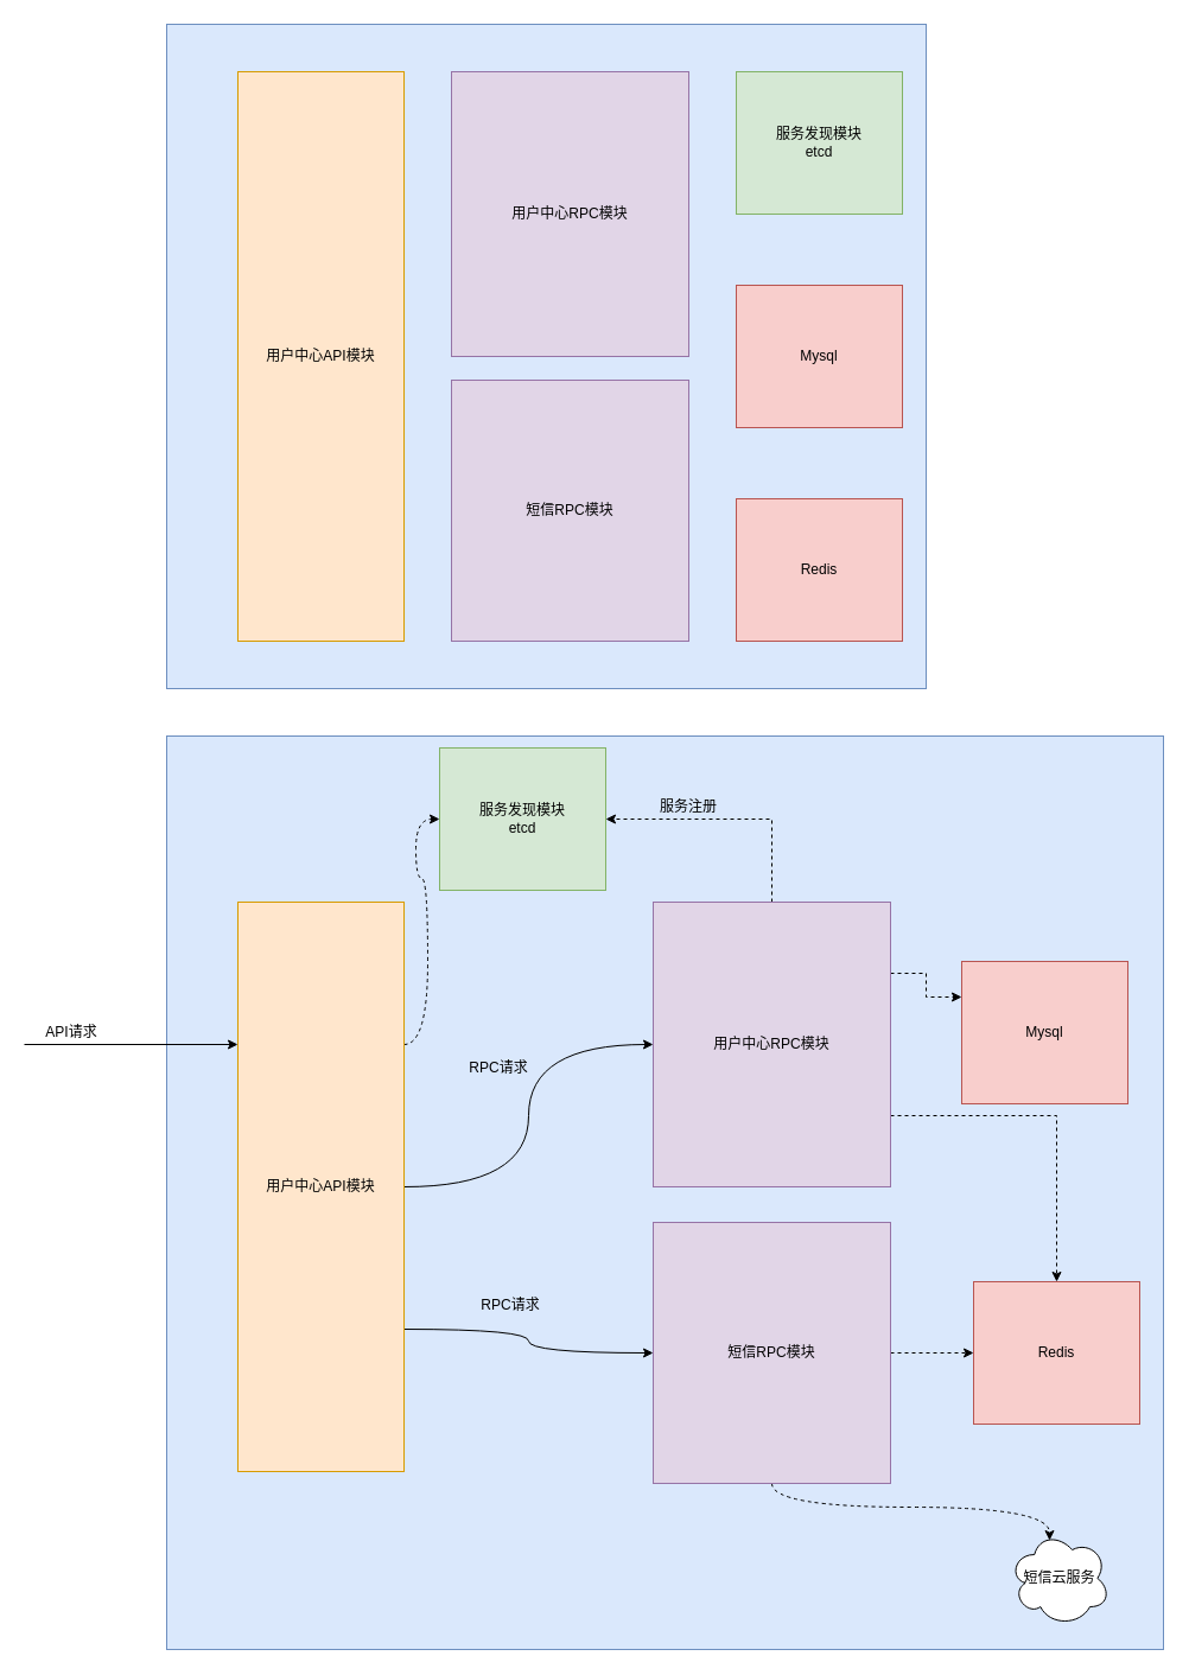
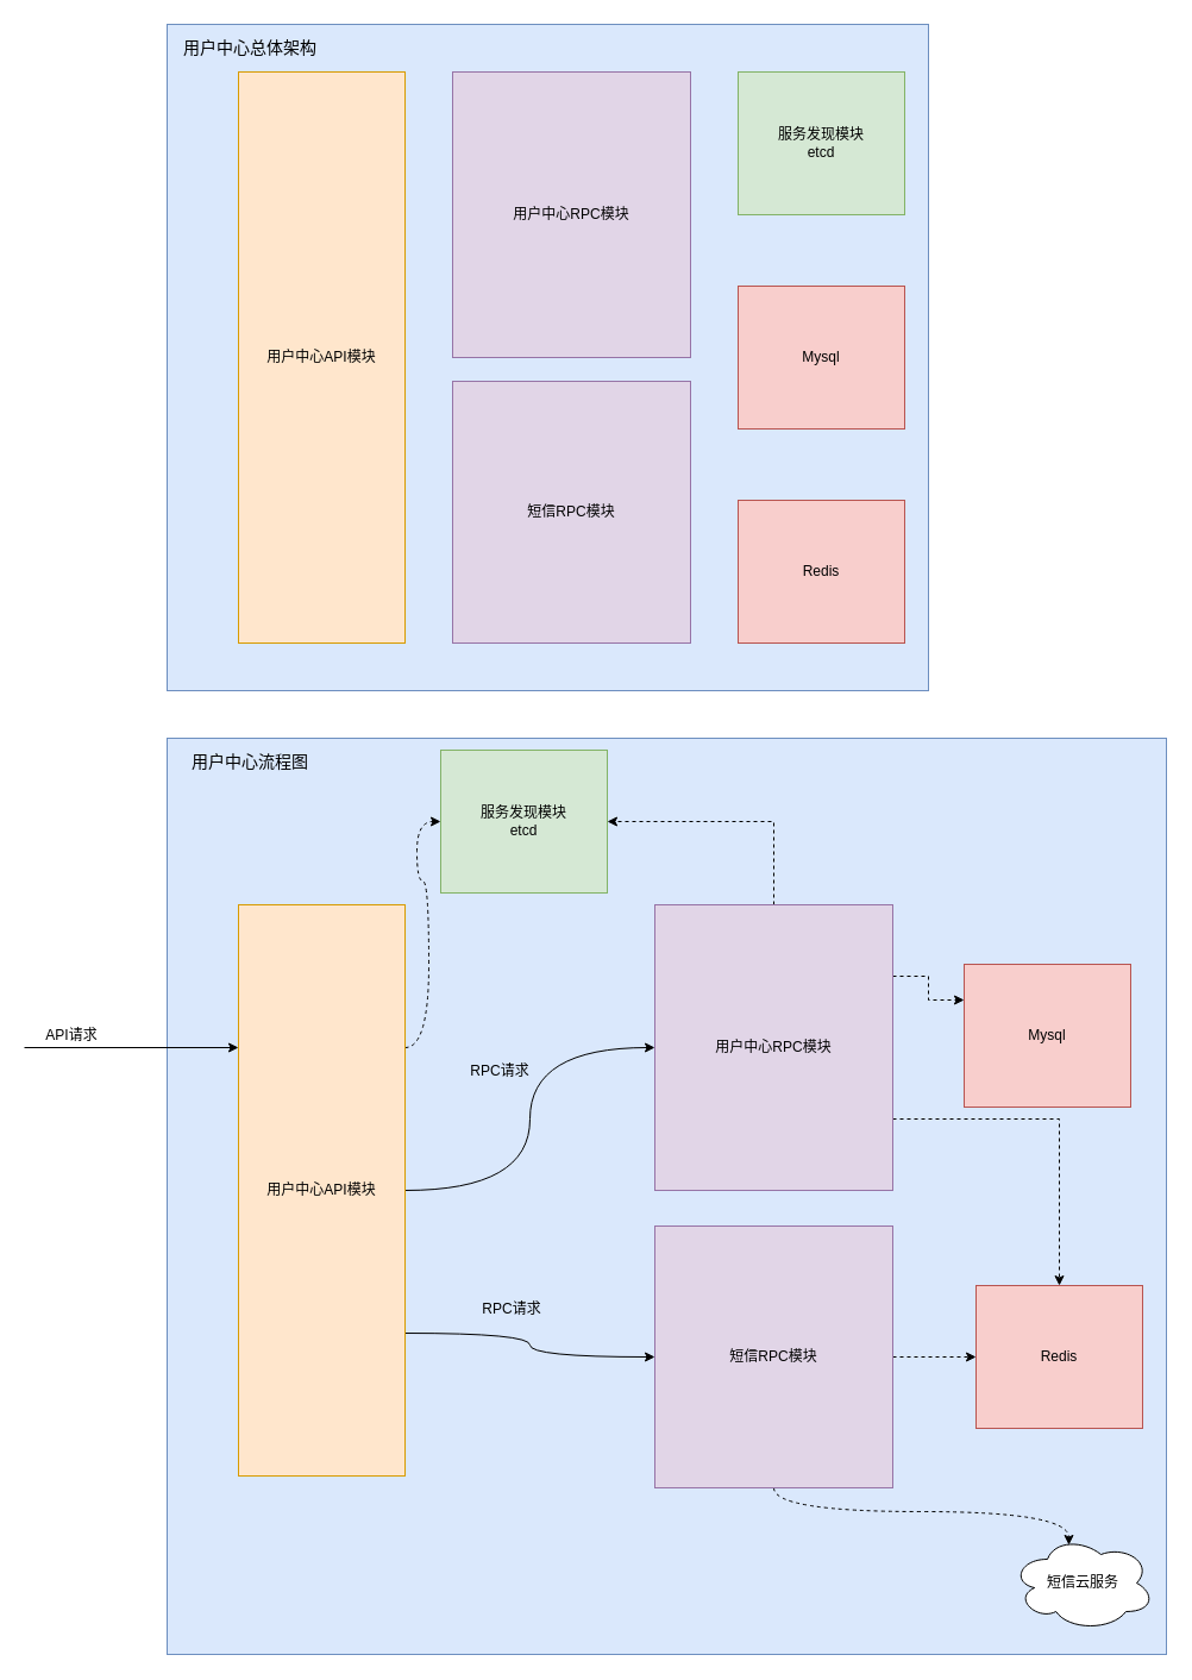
+ <mxCell id="4" value="&lt;font style=&quot;font-size: 14px&quot;&gt;用户中心总体架构&lt;/font&gt;" style="text;html=1;strokeColor=none;fillColor=none;align=center;verticalAlign=middle;whiteSpace=wrap;rounded=0;" vertex="1" parent="1"><mxGeometry x="150" y="30" width="120" height="20" as="geometry" /></mxCell>
+ <mxCell id="12" value="&lt;font style=&quot;font-size: 14px&quot;&gt;用户中心流程图&lt;/font&gt;" style="text;html=1;strokeColor=none;fillColor=none;align=center;verticalAlign=middle;whiteSpace=wrap;rounded=0;" vertex="1" parent="1"><mxGeometry x="150" y="630" width="120" height="20" as="geometry" /></mxCell>
- <mxCell id="29" value="服务注册" style="text;html=1;strokeColor=none;fillColor=none;align=center;verticalAlign=middle;whiteSpace=wrap;rounded=0;" vertex="1" parent="1"><mxGeometry x="550" y="670" width="60" height="20" as="geometry" /></mxCell>
- <mxCell id="30" value="短信云服务" style="ellipse;shape=cloud;whiteSpace=wrap;html=1;" vertex="1" parent="1"><mxGeometry x="850" y="1290" width="85" height="80" as="geometry" /></mxCell>
+ <mxCell id="30" value="短信云服务" style="ellipse;shape=cloud;whiteSpace=wrap;html=1;" vertex="1" parent="1"><mxGeometry x="850" y="1290" width="120" height="80" as="geometry" /></mxCell>
